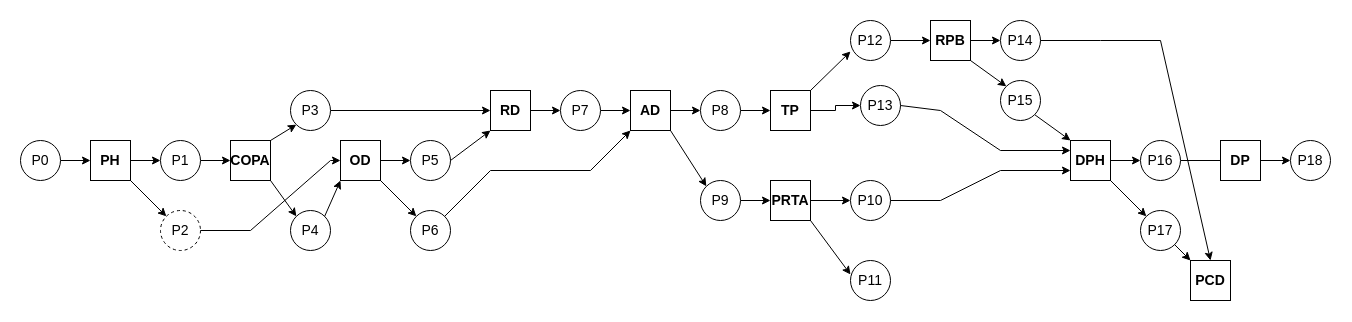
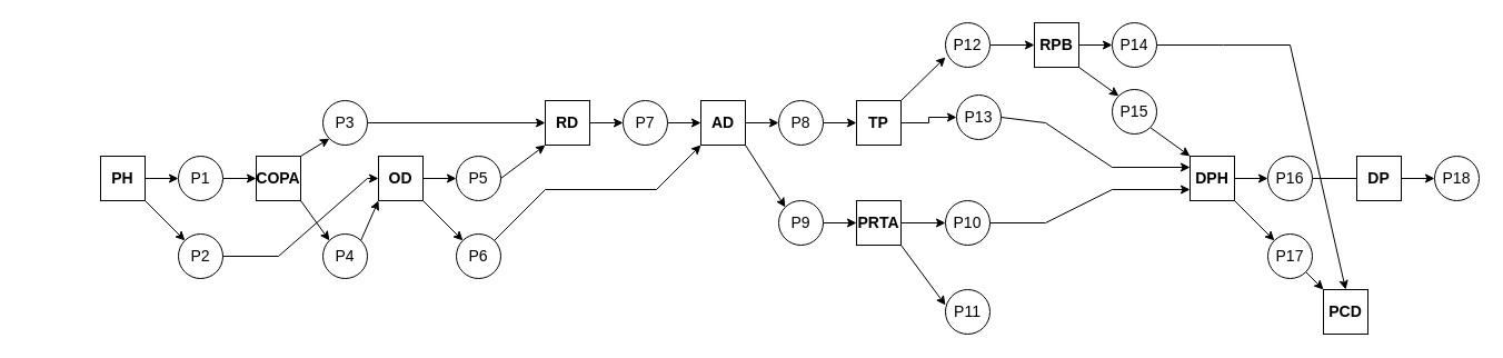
- <mxCell id="3" value="P0" style="ellipse;whiteSpace=wrap;html=1;aspect=fixed;labelPosition=center;verticalLabelPosition=middle;align=center;verticalAlign=middle;fontSize=14;" parent="1" vertex="1"><mxGeometry x="20" y="140" width="40" height="40" as="geometry" /></mxCell>
- <mxCell id="2" value="" style="edgeStyle=orthogonalEdgeStyle;rounded=0;orthogonalLoop=1;jettySize=auto;html=1;fontSize=14;labelPosition=center;verticalLabelPosition=middle;align=center;verticalAlign=middle;" parent="1" source="3" target="5" edge="1"><mxGeometry relative="1" as="geometry" /></mxCell>
- <mxCell id="6" value="P2" style="ellipse;whiteSpace=wrap;html=1;aspect=fixed;labelPosition=center;verticalLabelPosition=middle;align=center;verticalAlign=middle;fontSize=14;dashed=1;" parent="1" vertex="1"><mxGeometry x="160" y="210" width="40" height="40" as="geometry" /></mxCell>
+ <mxCell id="6" value="P2" style="ellipse;whiteSpace=wrap;html=1;aspect=fixed;labelPosition=center;verticalLabelPosition=middle;align=center;verticalAlign=middle;fontSize=14;" parent="1" vertex="1"><mxGeometry x="160" y="210" width="40" height="40" as="geometry" /></mxCell>
